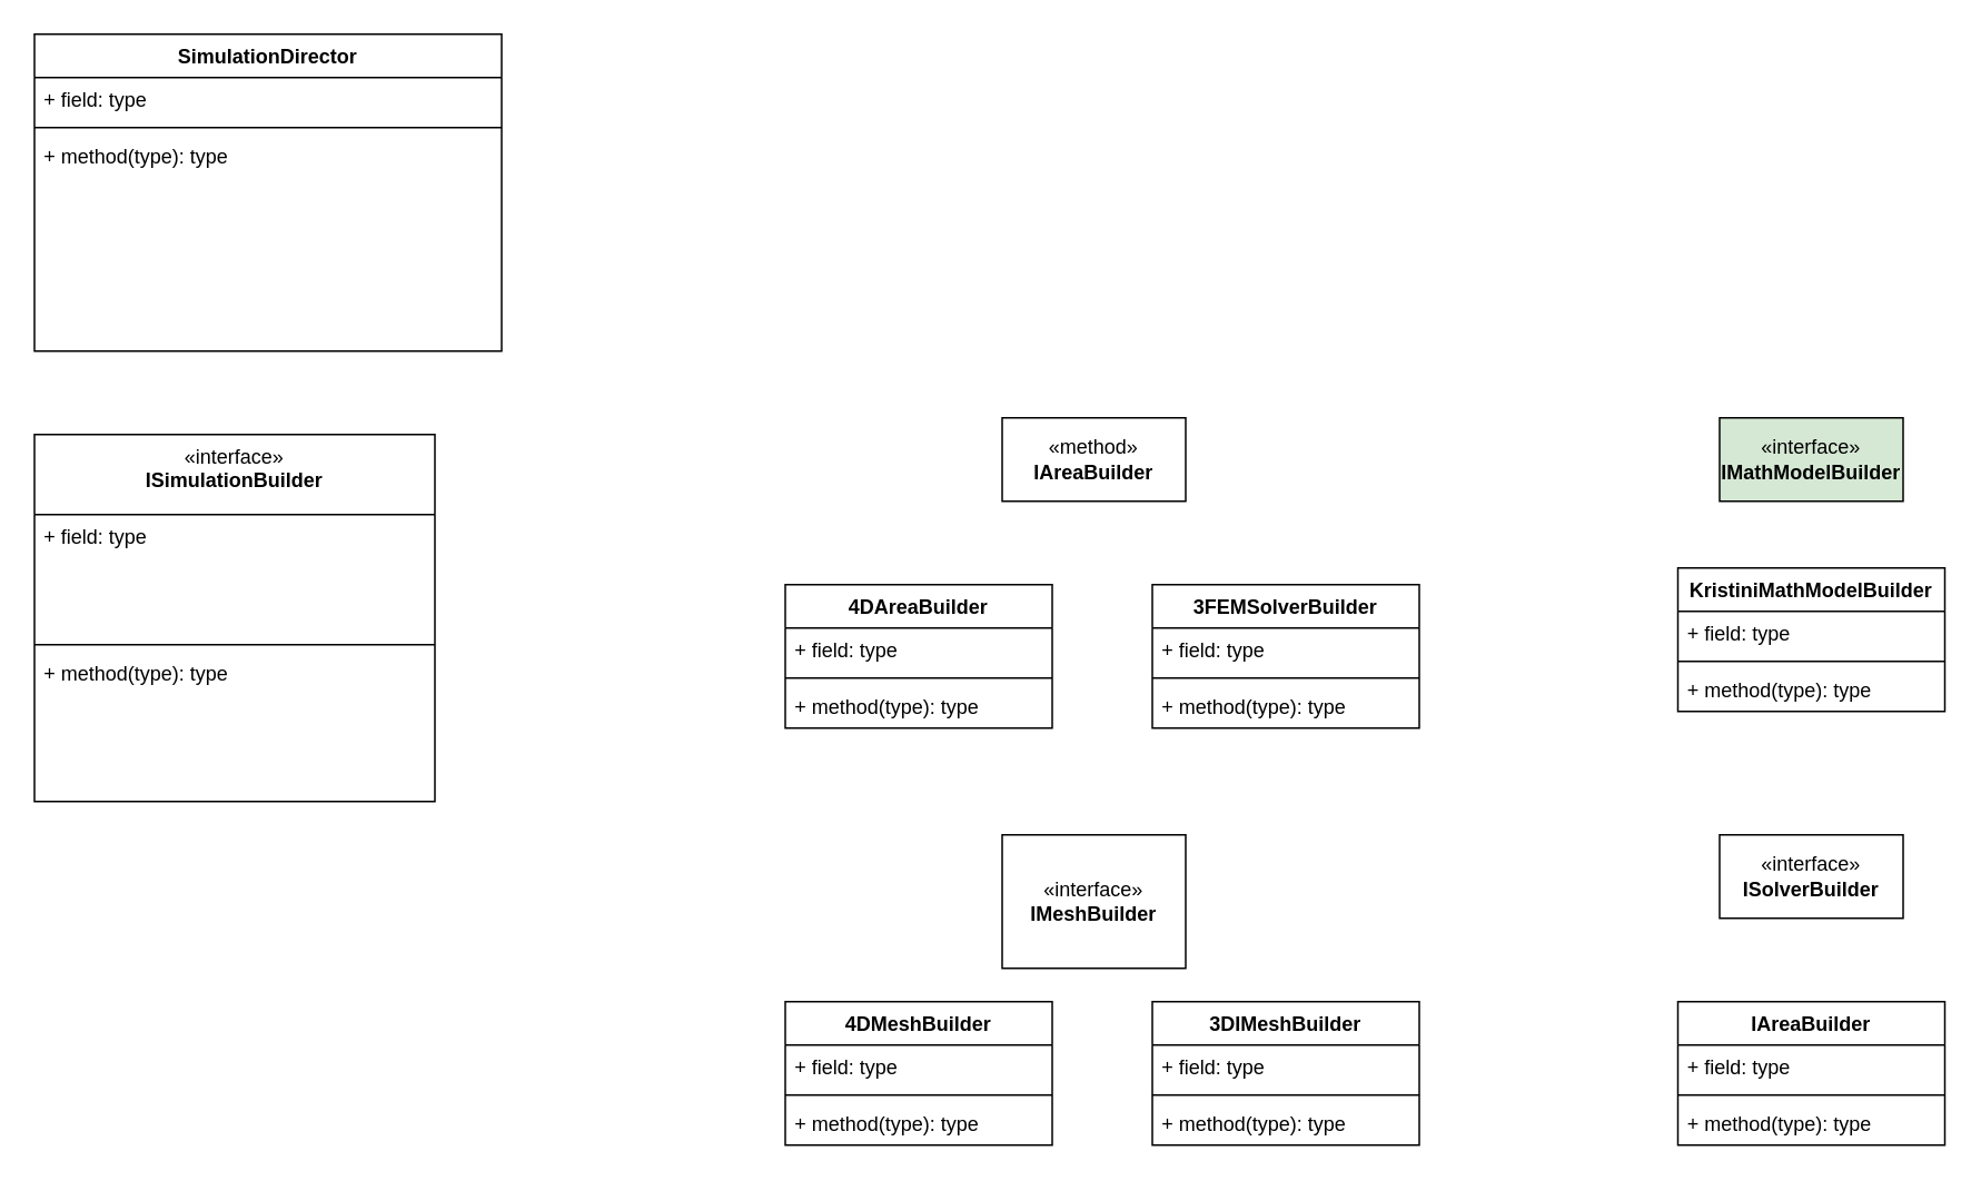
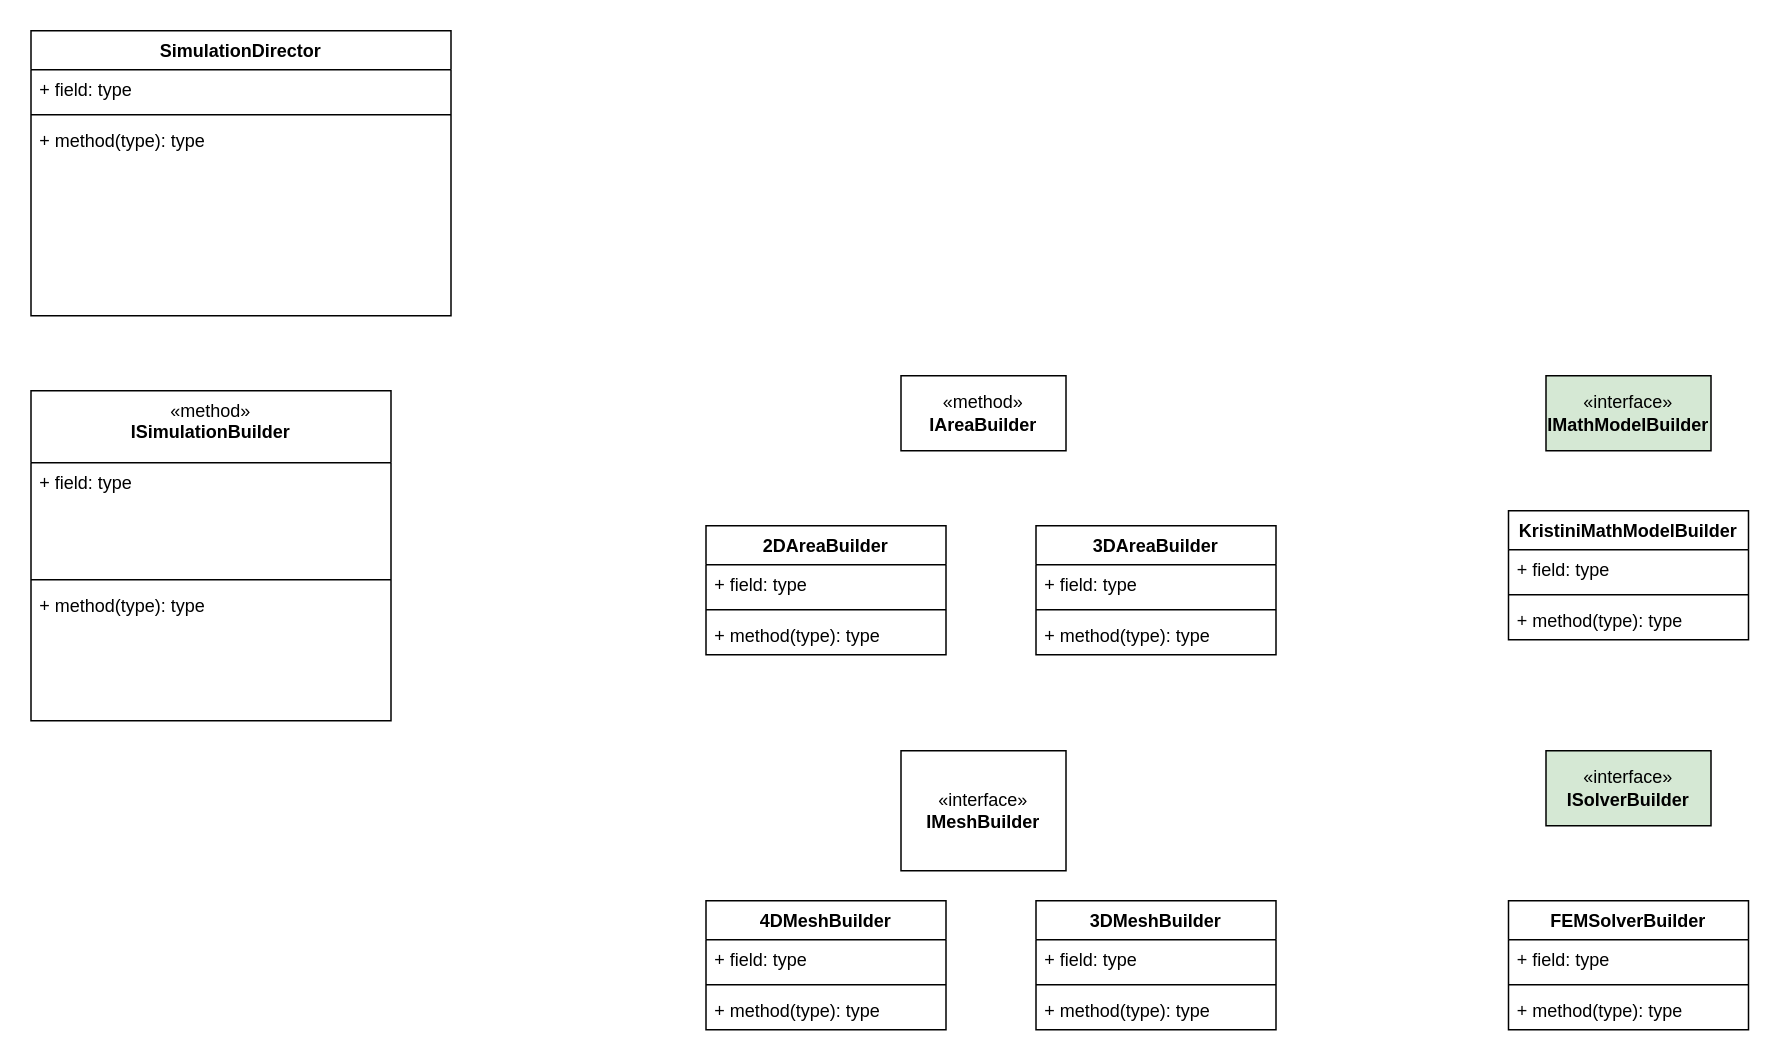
- <mxCell id="34" value="&lt;span style=&quot;font-weight: 400;&quot;&gt;«interface»&lt;br&gt;&lt;/span&gt;&lt;b&gt;ISimulationBuilder&lt;/b&gt;&lt;span style=&quot;font-weight: 400;&quot;&gt;&lt;/span&gt;" style="swimlane;fontStyle=1;align=center;verticalAlign=top;childLayout=stackLayout;horizontal=1;startSize=48;horizontalStack=0;resizeParent=1;resizeParentMax=0;resizeLast=0;collapsible=1;marginBottom=0;whiteSpace=wrap;html=1;" vertex="1" parent="1"><mxGeometry x="20" y="260" width="240" height="220" as="geometry" /></mxCell>
+ <mxCell id="34" value="&lt;span style=&quot;font-weight: 400;&quot;&gt;«method»&lt;br&gt;&lt;/span&gt;&lt;b&gt;ISimulationBuilder&lt;/b&gt;&lt;span style=&quot;font-weight: 400;&quot;&gt;&lt;/span&gt;" style="swimlane;fontStyle=1;align=center;verticalAlign=top;childLayout=stackLayout;horizontal=1;startSize=48;horizontalStack=0;resizeParent=1;resizeParentMax=0;resizeLast=0;collapsible=1;marginBottom=0;whiteSpace=wrap;html=1;" vertex="1" parent="1"><mxGeometry x="20" y="260" width="240" height="220" as="geometry" /></mxCell>
- <mxCell id="7" value="4DAreaBuilder" style="swimlane;fontStyle=1;align=center;verticalAlign=top;childLayout=stackLayout;horizontal=1;startSize=26;horizontalStack=0;resizeParent=1;resizeParentMax=0;resizeLast=0;collapsible=1;marginBottom=0;whiteSpace=wrap;html=1;" vertex="1" parent="1"><mxGeometry x="470" y="350" width="160" height="86" as="geometry" /></mxCell>
+ <mxCell id="7" value="2DAreaBuilder" style="swimlane;fontStyle=1;align=center;verticalAlign=top;childLayout=stackLayout;horizontal=1;startSize=26;horizontalStack=0;resizeParent=1;resizeParentMax=0;resizeLast=0;collapsible=1;marginBottom=0;whiteSpace=wrap;html=1;" vertex="1" parent="1"><mxGeometry x="470" y="350" width="160" height="86" as="geometry" /></mxCell>
- <mxCell id="11" value="3FEMSolverBuilder" style="swimlane;fontStyle=1;align=center;verticalAlign=top;childLayout=stackLayout;horizontal=1;startSize=26;horizontalStack=0;resizeParent=1;resizeParentMax=0;resizeLast=0;collapsible=1;marginBottom=0;whiteSpace=wrap;html=1;" vertex="1" parent="1"><mxGeometry x="690" y="350" width="160" height="86" as="geometry" /></mxCell>
+ <mxCell id="11" value="3DAreaBuilder" style="swimlane;fontStyle=1;align=center;verticalAlign=top;childLayout=stackLayout;horizontal=1;startSize=26;horizontalStack=0;resizeParent=1;resizeParentMax=0;resizeLast=0;collapsible=1;marginBottom=0;whiteSpace=wrap;html=1;" vertex="1" parent="1"><mxGeometry x="690" y="350" width="160" height="86" as="geometry" /></mxCell>
- <mxCell id="29" value="«interface»&lt;br&gt;&lt;b&gt;ISolverBuilder&lt;/b&gt;" style="html=1;whiteSpace=wrap;" vertex="1" parent="1"><mxGeometry x="1030" y="500" width="110" height="50" as="geometry" /></mxCell>
+ <mxCell id="29" value="«interface»&lt;br&gt;&lt;b&gt;ISolverBuilder&lt;/b&gt;" style="html=1;whiteSpace=wrap;fillColor=#d5e8d4;" vertex="1" parent="1"><mxGeometry x="1030" y="500" width="110" height="50" as="geometry" /></mxCell>
- <mxCell id="20" value="3D&lt;b&gt;IMeshBuilder&lt;/b&gt;" style="swimlane;fontStyle=1;align=center;verticalAlign=top;childLayout=stackLayout;horizontal=1;startSize=26;horizontalStack=0;resizeParent=1;resizeParentMax=0;resizeLast=0;collapsible=1;marginBottom=0;whiteSpace=wrap;html=1;" vertex="1" parent="1"><mxGeometry x="690" y="600" width="160" height="86" as="geometry" /></mxCell>
+ <mxCell id="20" value="3D&lt;b&gt;MeshBuilder&lt;/b&gt;" style="swimlane;fontStyle=1;align=center;verticalAlign=top;childLayout=stackLayout;horizontal=1;startSize=26;horizontalStack=0;resizeParent=1;resizeParentMax=0;resizeLast=0;collapsible=1;marginBottom=0;whiteSpace=wrap;html=1;" vertex="1" parent="1"><mxGeometry x="690" y="600" width="160" height="86" as="geometry" /></mxCell>
- <mxCell id="30" value="IAreaBuilder" style="swimlane;fontStyle=1;align=center;verticalAlign=top;childLayout=stackLayout;horizontal=1;startSize=26;horizontalStack=0;resizeParent=1;resizeParentMax=0;resizeLast=0;collapsible=1;marginBottom=0;whiteSpace=wrap;html=1;" vertex="1" parent="1"><mxGeometry x="1005" y="600" width="160" height="86" as="geometry" /></mxCell>
+ <mxCell id="30" value="FEMSolverBuilder" style="swimlane;fontStyle=1;align=center;verticalAlign=top;childLayout=stackLayout;horizontal=1;startSize=26;horizontalStack=0;resizeParent=1;resizeParentMax=0;resizeLast=0;collapsible=1;marginBottom=0;whiteSpace=wrap;html=1;" vertex="1" parent="1"><mxGeometry x="1005" y="600" width="160" height="86" as="geometry" /></mxCell>
